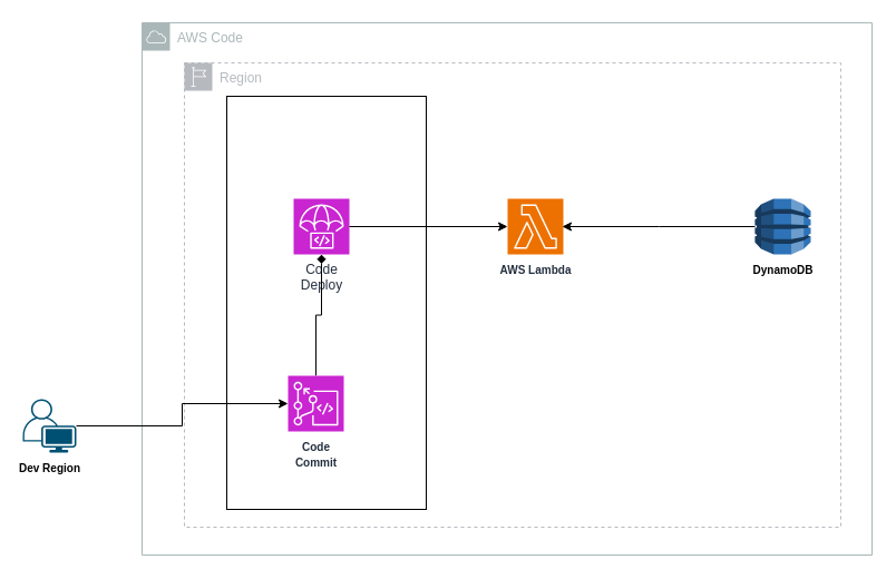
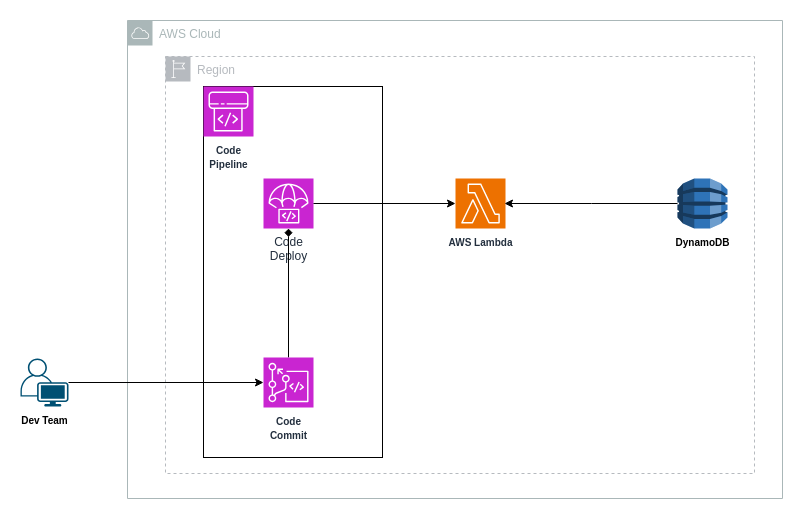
- <mxCell id="6" value="AWS Code" style="sketch=0;outlineConnect=0;gradientColor=none;html=1;whiteSpace=wrap;fontSize=12;fontStyle=0;shape=mxgraph.aws4.group;grIcon=mxgraph.aws4.group_aws_cloud;strokeColor=#AAB7B8;fillColor=none;verticalAlign=top;align=left;spacingLeft=30;fontColor=#AAB7B8;dashed=0;" vertex="1" parent="1"><mxGeometry x="127" y="20" width="655" height="478" as="geometry" /></mxCell>
+ <mxCell id="6" value="AWS Cloud" style="sketch=0;outlineConnect=0;gradientColor=none;html=1;whiteSpace=wrap;fontSize=12;fontStyle=0;shape=mxgraph.aws4.group;grIcon=mxgraph.aws4.group_aws_cloud;strokeColor=#AAB7B8;fillColor=none;verticalAlign=top;align=left;spacingLeft=30;fontColor=#AAB7B8;dashed=0;" vertex="1" parent="1"><mxGeometry x="127" y="20" width="655" height="478" as="geometry" /></mxCell>
+ <mxCell id="8" value="&lt;font style=&quot;font-size: 10px;&quot;&gt;&lt;b&gt;Code&lt;br&gt;Pipeline&lt;/b&gt;&lt;/font&gt;" style="sketch=0;points=[[0,0,0],[0.25,0,0],[0.5,0,0],[0.75,0,0],[1,0,0],[0,1,0],[0.25,1,0],[0.5,1,0],[0.75,1,0],[1,1,0],[0,0.25,0],[0,0.5,0],[0,0.75,0],[1,0.25,0],[1,0.5,0],[1,0.75,0]];outlineConnect=0;fontColor=#232F3E;fillColor=#C925D1;strokeColor=#ffffff;dashed=0;verticalLabelPosition=bottom;verticalAlign=top;align=center;html=1;fontSize=12;fontStyle=0;aspect=fixed;shape=mxgraph.aws4.resourceIcon;resIcon=mxgraph.aws4.codepipeline;" vertex="1" parent="1"><mxGeometry x="203" y="86" width="50" height="50" as="geometry" /></mxCell>
- <mxCell id="11" value="&lt;font style=&quot;font-size: 10px;&quot;&gt;&lt;b&gt;Code&lt;br&gt;Commit&lt;/b&gt;&lt;/font&gt;" style="sketch=0;points=[[0,0,0],[0.25,0,0],[0.5,0,0],[0.75,0,0],[1,0,0],[0,1,0],[0.25,1,0],[0.5,1,0],[0.75,1,0],[1,1,0],[0,0.25,0],[0,0.5,0],[0,0.75,0],[1,0.25,0],[1,0.5,0],[1,0.75,0]];outlineConnect=0;fontColor=#232F3E;fillColor=#C925D1;strokeColor=#ffffff;dashed=0;verticalLabelPosition=bottom;verticalAlign=top;align=center;html=1;fontSize=12;fontStyle=0;aspect=fixed;shape=mxgraph.aws4.resourceIcon;resIcon=mxgraph.aws4.codecommit;" vertex="1" parent="1"><mxGeometry x="258" y="337" width="50" height="50" as="geometry" /></mxCell>
+ <mxCell id="11" value="&lt;font style=&quot;font-size: 10px;&quot;&gt;&lt;b&gt;Code&lt;br&gt;Commit&lt;/b&gt;&lt;/font&gt;" style="sketch=0;points=[[0,0,0],[0.25,0,0],[0.5,0,0],[0.75,0,0],[1,0,0],[0,1,0],[0.25,1,0],[0.5,1,0],[0.75,1,0],[1,1,0],[0,0.25,0],[0,0.5,0],[0,0.75,0],[1,0.25,0],[1,0.5,0],[1,0.75,0]];outlineConnect=0;fontColor=#232F3E;fillColor=#C925D1;strokeColor=#ffffff;dashed=0;verticalLabelPosition=bottom;verticalAlign=top;align=center;html=1;fontSize=12;fontStyle=0;aspect=fixed;shape=mxgraph.aws4.resourceIcon;resIcon=mxgraph.aws4.codecommit;" vertex="1" parent="1"><mxGeometry x="263" y="357" width="50" height="50" as="geometry" /></mxCell>
- <mxCell id="13" value="&lt;font style=&quot;font-size: 10px;&quot;&gt;&lt;b&gt;Dev Region&lt;/b&gt;&lt;/font&gt;" style="points=[[0.35,0,0],[0.98,0.51,0],[1,0.71,0],[0.67,1,0],[0,0.795,0],[0,0.65,0]];verticalLabelPosition=bottom;sketch=0;html=1;verticalAlign=top;aspect=fixed;align=center;pointerEvents=1;shape=mxgraph.cisco19.user;fillColor=#005073;strokeColor=none;" vertex="1" parent="1"><mxGeometry x="20" y="358" width="48" height="48" as="geometry" /></mxCell>
+ <mxCell id="13" value="&lt;font style=&quot;font-size: 10px;&quot;&gt;&lt;b&gt;Dev Team&lt;/b&gt;&lt;/font&gt;" style="points=[[0.35,0,0],[0.98,0.51,0],[1,0.71,0],[0.67,1,0],[0,0.795,0],[0,0.65,0]];verticalLabelPosition=bottom;sketch=0;html=1;verticalAlign=top;aspect=fixed;align=center;pointerEvents=1;shape=mxgraph.cisco19.user;fillColor=#005073;strokeColor=none;" vertex="1" parent="1"><mxGeometry x="20" y="358" width="48" height="48" as="geometry" /></mxCell>
